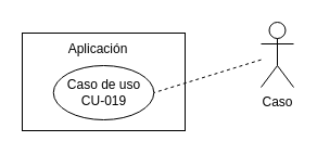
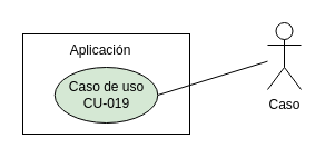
- <mxCell id="3" style="rounded=0;orthogonalLoop=1;jettySize=auto;html=1;entryX=1;entryY=0.5;entryDx=0;entryDy=0;strokeColor=default;endArrow=none;endFill=0;dashed=1;" parent="1" source="4" target="6" edge="1"><mxGeometry relative="1" as="geometry" /></mxCell>
+ <mxCell id="3" style="rounded=0;orthogonalLoop=1;jettySize=auto;html=1;entryX=1;entryY=0.5;entryDx=0;entryDy=0;strokeColor=default;endArrow=none;endFill=0;" parent="1" source="4" target="6" edge="1"><mxGeometry relative="1" as="geometry" /></mxCell>
- <mxCell id="6" value="Caso de uso&lt;div&gt;CU-019&lt;/div&gt;" style="ellipse;whiteSpace=wrap;html=1;" parent="1" vertex="1"><mxGeometry x="48.75" y="60" width="92.5" height="50" as="geometry" /></mxCell>
+ <mxCell id="6" value="Caso de uso&lt;div&gt;CU-019&lt;/div&gt;" style="ellipse;whiteSpace=wrap;html=1;fillColor=#d5e8d4;" parent="1" vertex="1"><mxGeometry x="48.75" y="60" width="92.5" height="50" as="geometry" /></mxCell>
